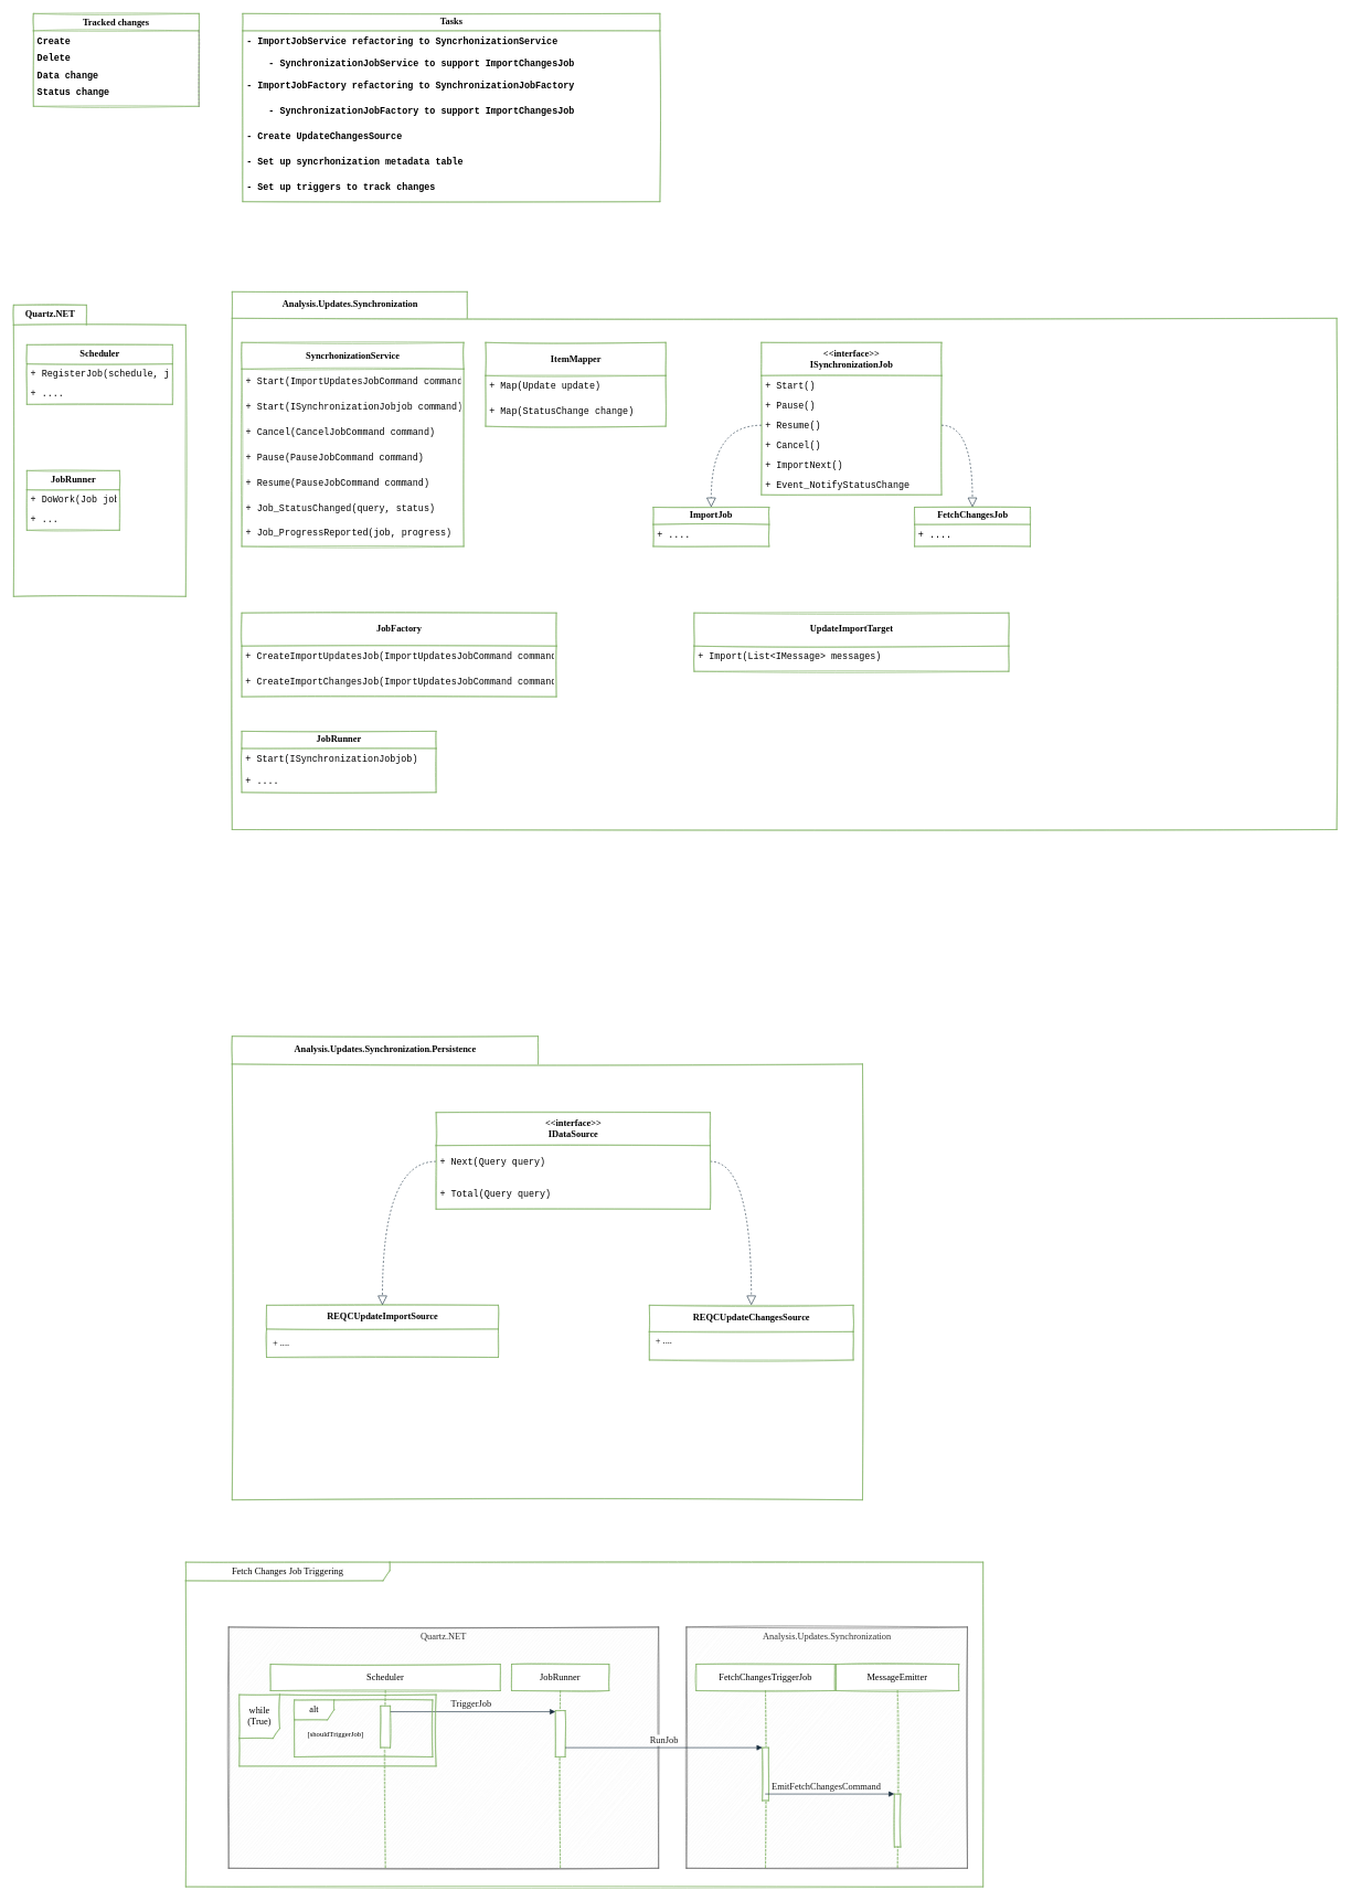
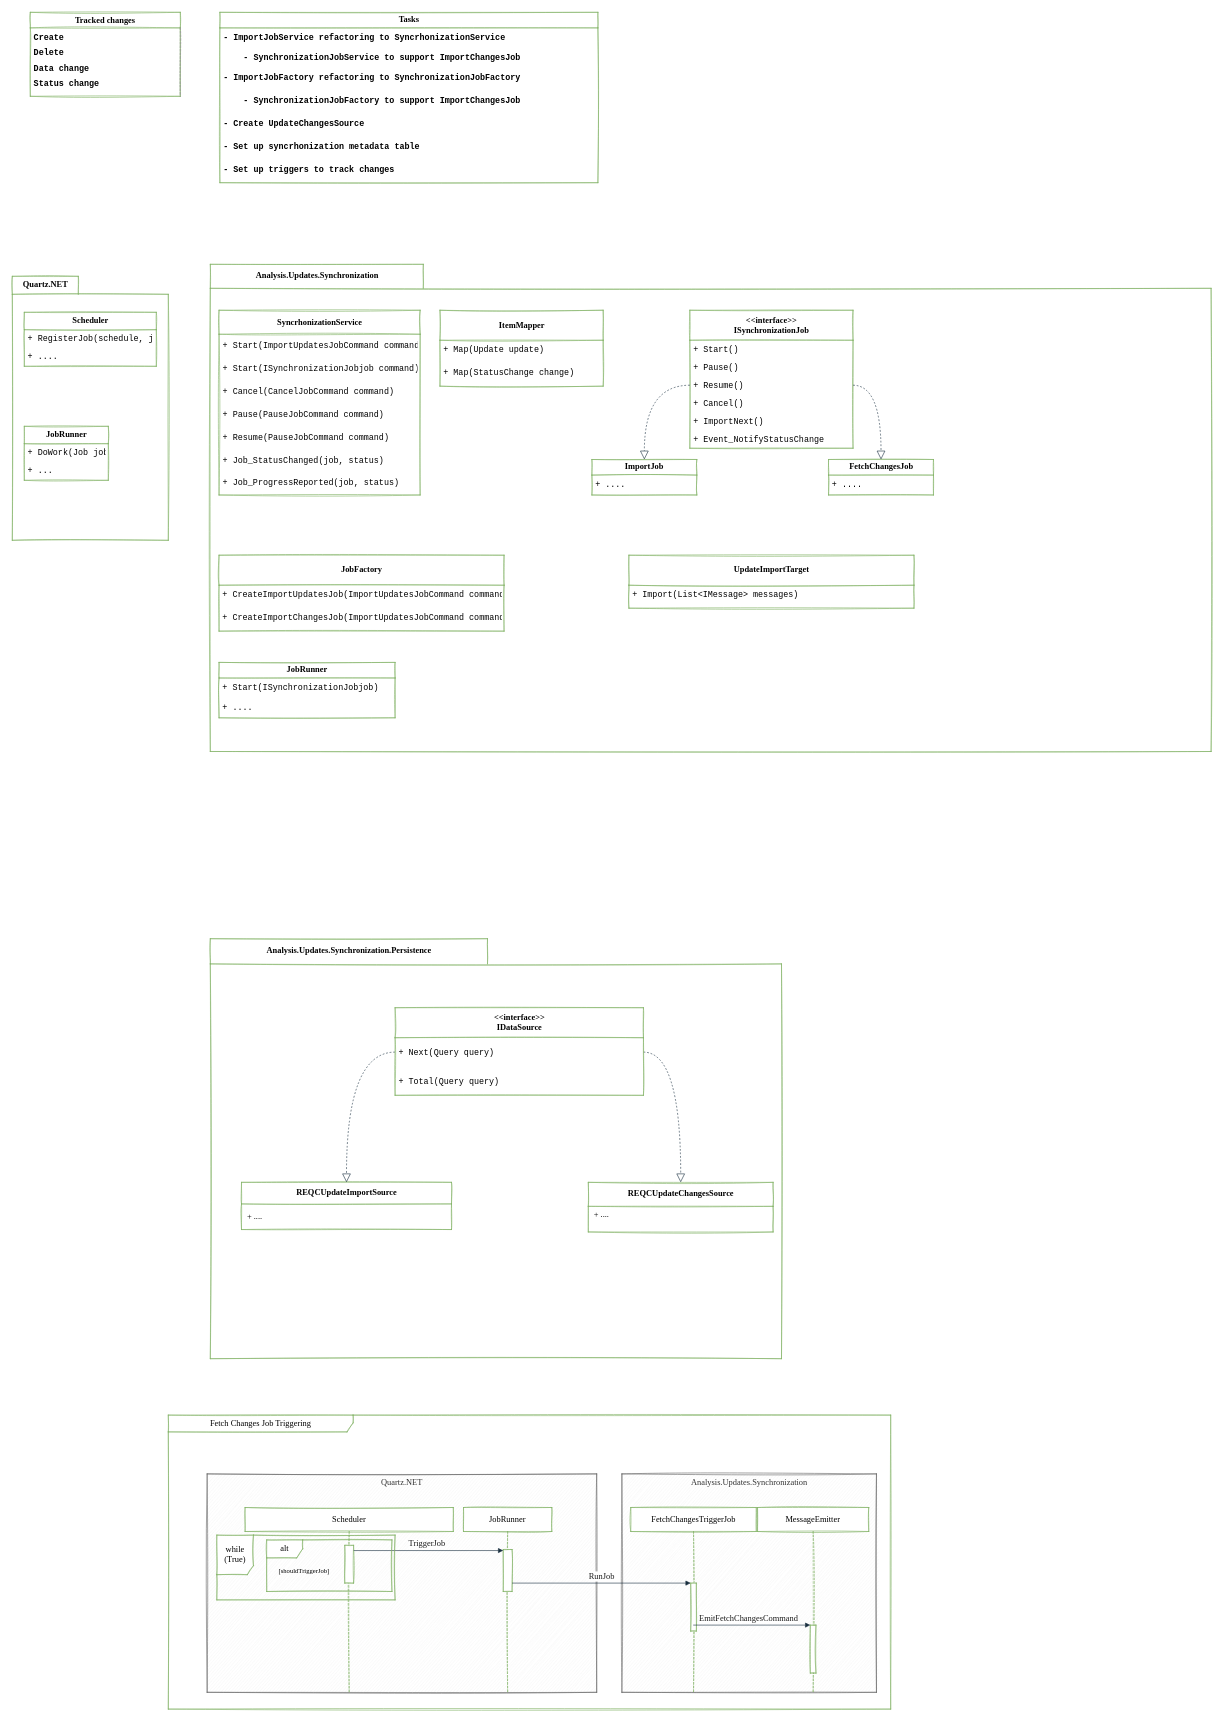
- <mxCell id="21" value="+ Job_StatusChanged(query, status)" style="text;html=1;fillColor=none;align=left;verticalAlign=middle;spacingLeft=4;spacingRight=4;overflow=hidden;rotatable=0;points=[[0,0.5],[1,0.5]];portConstraint=eastwest;fontFamily=Courier New;fontSize=14;" vertex="1" parent="15"><mxGeometry y="231.392" width="335.17" height="38.278" as="geometry" /></mxCell>
+ <mxCell id="21" value="+ Job_StatusChanged(job, status)" style="text;html=1;fillColor=none;align=left;verticalAlign=middle;spacingLeft=4;spacingRight=4;overflow=hidden;rotatable=0;points=[[0,0.5],[1,0.5]];portConstraint=eastwest;fontFamily=Courier New;fontSize=14;" vertex="1" parent="15"><mxGeometry y="231.392" width="335.17" height="38.278" as="geometry" /></mxCell>
- <mxCell id="22" value="+ Job_ProgressReported(job, progress) " style="text;html=1;fillColor=none;align=left;verticalAlign=middle;spacingLeft=4;spacingRight=4;overflow=hidden;rotatable=0;points=[[0,0.5],[1,0.5]];portConstraint=eastwest;fontFamily=Courier New;fontSize=14;" vertex="1" parent="15"><mxGeometry y="269.671" width="335.17" height="38.278" as="geometry" /></mxCell>
+ <mxCell id="22" value="+ Job_ProgressReported(job, status) " style="text;html=1;fillColor=none;align=left;verticalAlign=middle;spacingLeft=4;spacingRight=4;overflow=hidden;rotatable=0;points=[[0,0.5],[1,0.5]];portConstraint=eastwest;fontFamily=Courier New;fontSize=14;" vertex="1" parent="15"><mxGeometry y="269.671" width="335.17" height="38.278" as="geometry" /></mxCell>
